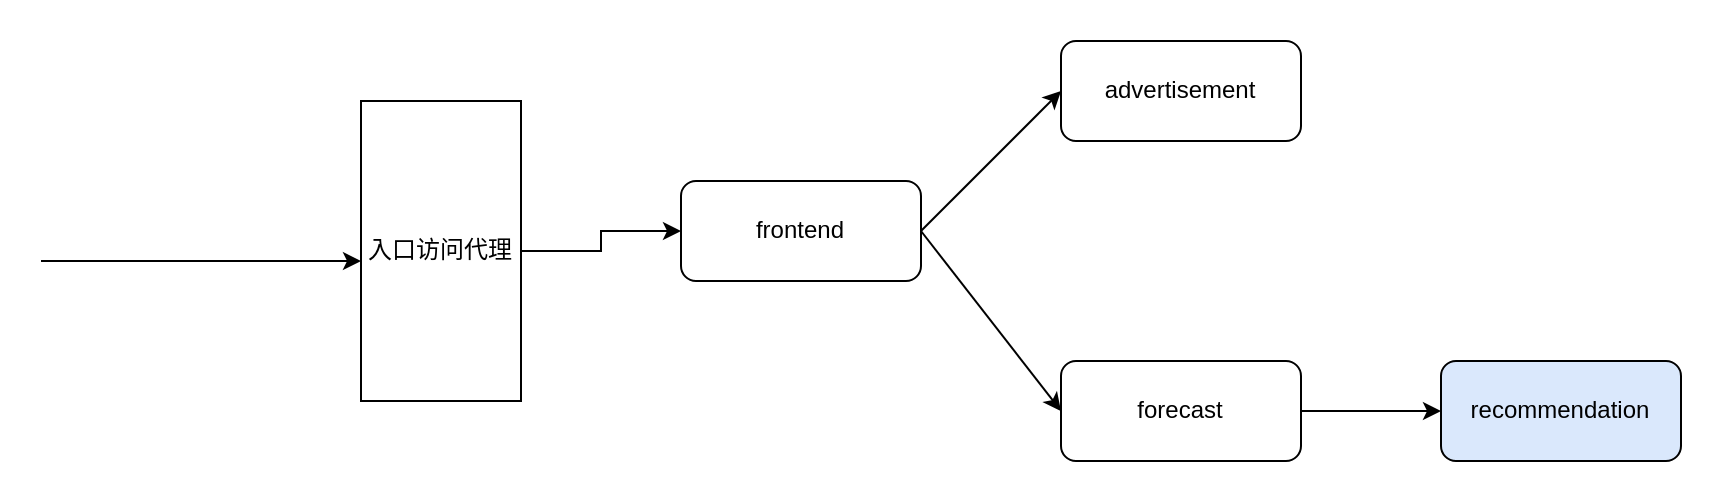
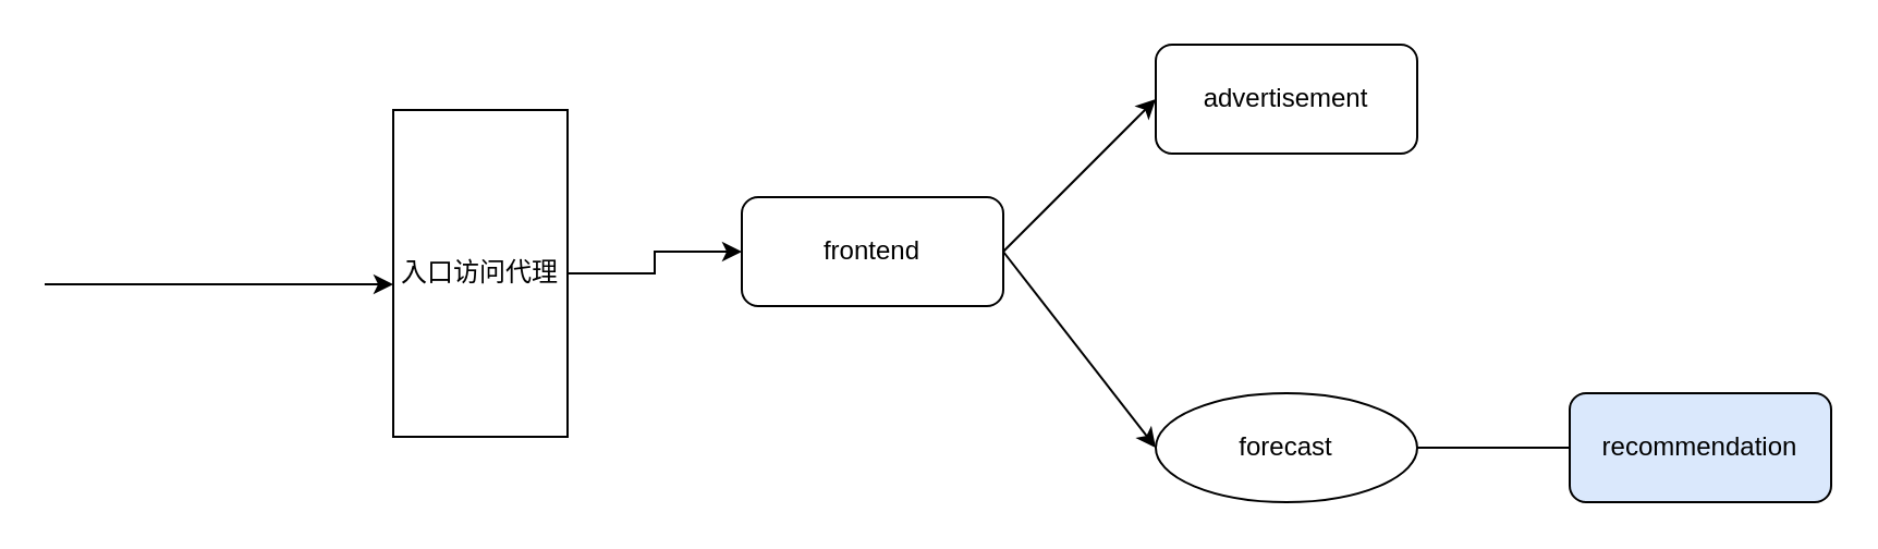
- <mxCell id="10" value="forecast" style="rounded=1;whiteSpace=wrap;html=1;" vertex="1" parent="1"><mxGeometry x="530" y="180" width="120" height="50" as="geometry" /></mxCell>
+ <mxCell id="10" value="forecast" style="ellipse;whiteSpace=wrap;html=1;" vertex="1" parent="1"><mxGeometry x="530" y="180" width="120" height="50" as="geometry" /></mxCell>
- <mxCell id="9" style="edgeStyle=none;rounded=0;orthogonalLoop=1;jettySize=auto;html=1;entryX=0;entryY=0.5;entryDx=0;entryDy=0;" edge="1" parent="1" source="10" target="11"><mxGeometry relative="1" as="geometry" /></mxCell>
+ <mxCell id="9" style="edgeStyle=none;rounded=0;orthogonalLoop=1;jettySize=auto;html=1;entryX=0;entryY=0.5;entryDx=0;entryDy=0;endArrow=none;" edge="1" parent="1" source="10" target="11"><mxGeometry relative="1" as="geometry" /></mxCell>
